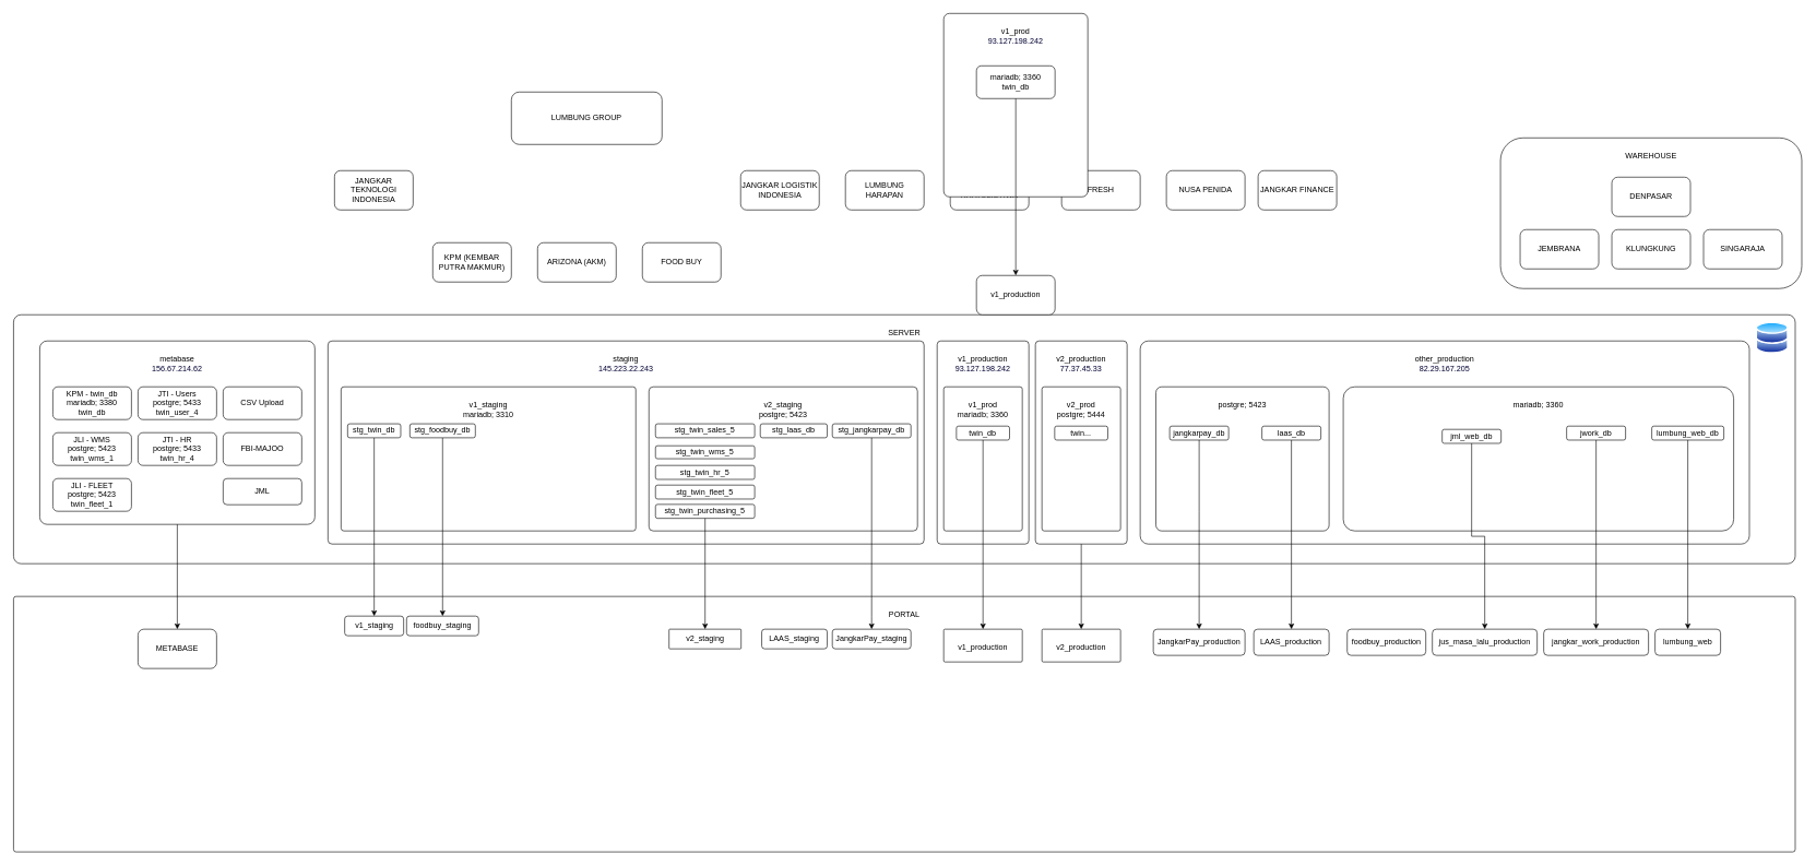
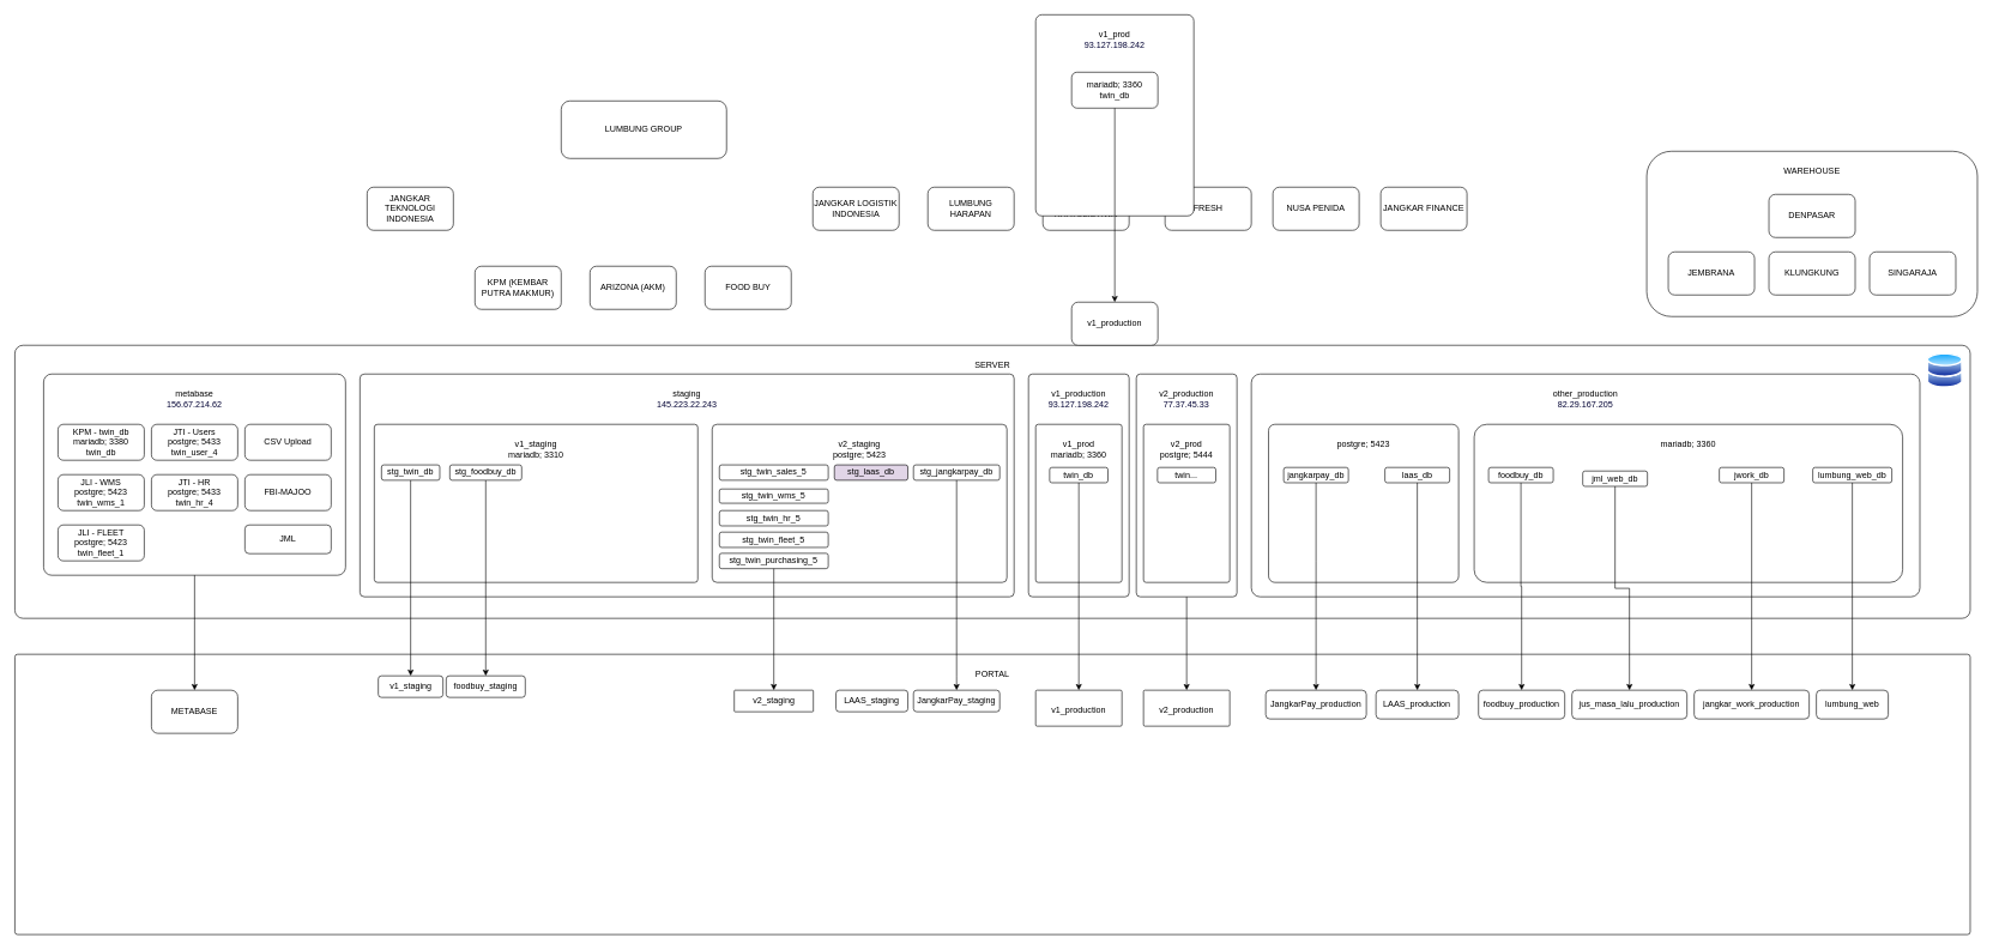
- <mxCell id="86" value="NUSA PENIDA" style="rounded=1;whiteSpace=wrap;html=1;" parent="1" vertex="1"><mxGeometry x="1780" y="260" width="120" height="60" as="geometry" /></mxCell>
+ <mxCell id="86" value="NUSA PENIDA" style="rounded=1;whiteSpace=wrap;html=1;" parent="1" vertex="1"><mxGeometry x="1770" y="260" width="120" height="60" as="geometry" /></mxCell>
- <mxCell id="42" value="&lt;div&gt;stg_laas_db&lt;/div&gt;" style="rounded=1;whiteSpace=wrap;html=1;" vertex="1" parent="41"><mxGeometry width="102.222" height="21.333" as="geometry" /></mxCell>
+ <mxCell id="42" value="&lt;div&gt;stg_laas_db&lt;/div&gt;" style="rounded=1;whiteSpace=wrap;html=1;fillColor=#e1d5e7;" vertex="1" parent="41"><mxGeometry width="102.222" height="21.333" as="geometry" /></mxCell>
+ <mxCell id="57" value="foodbuy_db" style="rounded=1;whiteSpace=wrap;html=1;" vertex="1" parent="53"><mxGeometry x="20.01" y="60" width="90" height="21.33" as="geometry" /></mxCell>
+ <mxCell id="56" style="edgeStyle=orthogonalEdgeStyle;rounded=0;orthogonalLoop=1;jettySize=auto;html=1;exitX=0.5;exitY=1;exitDx=0;exitDy=0;entryX=0.5;entryY=0;entryDx=0;entryDy=0;" edge="1" parent="53" source="57" target="54"><mxGeometry relative="1" as="geometry" /></mxCell>
